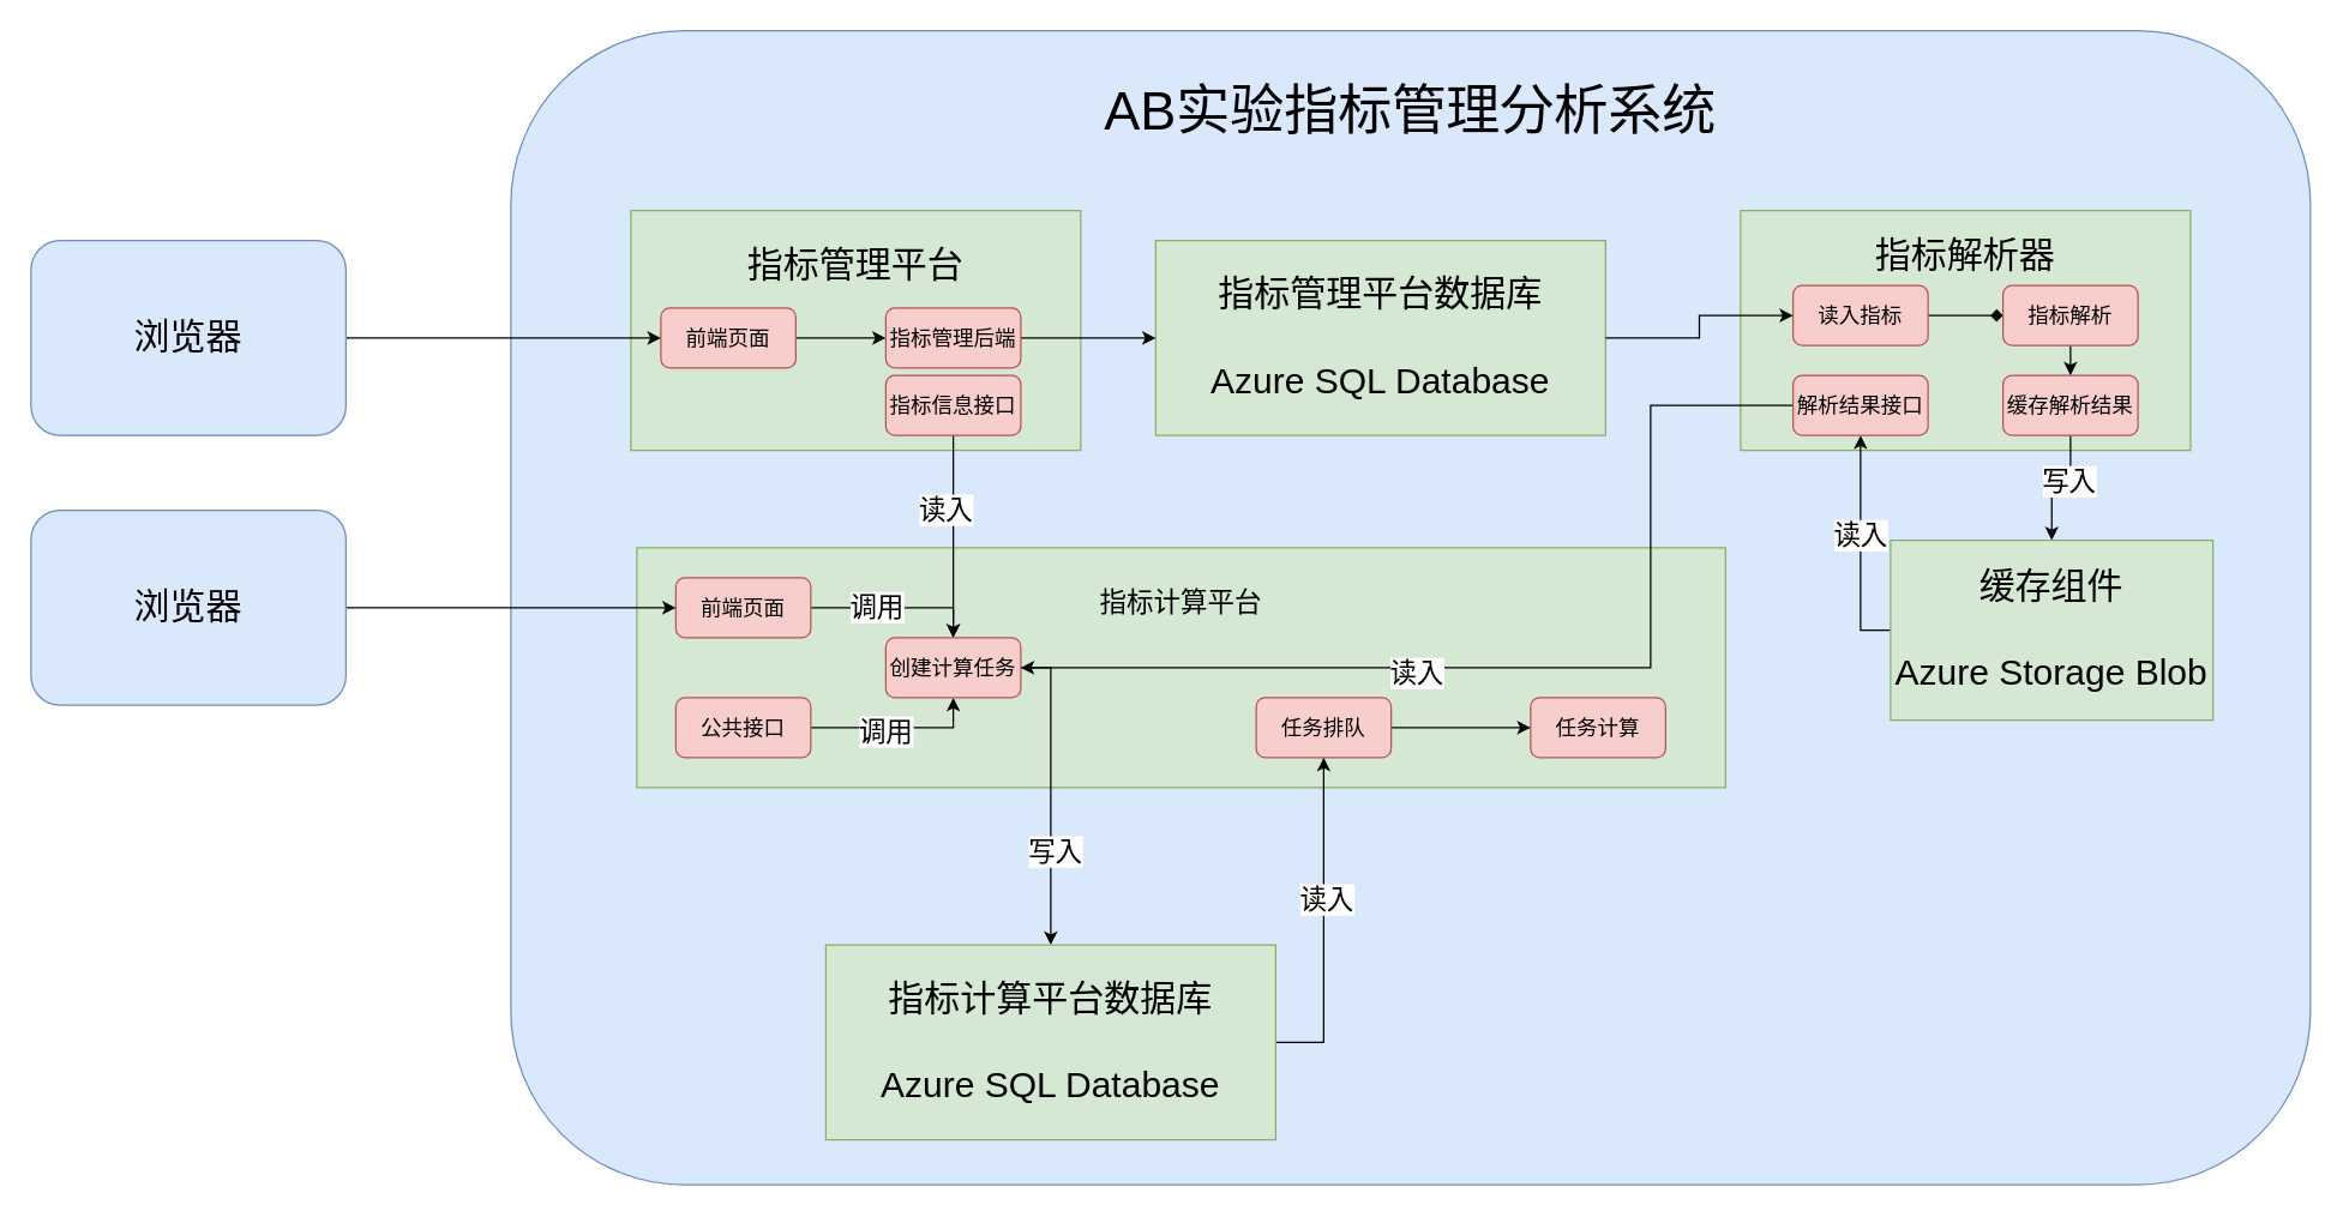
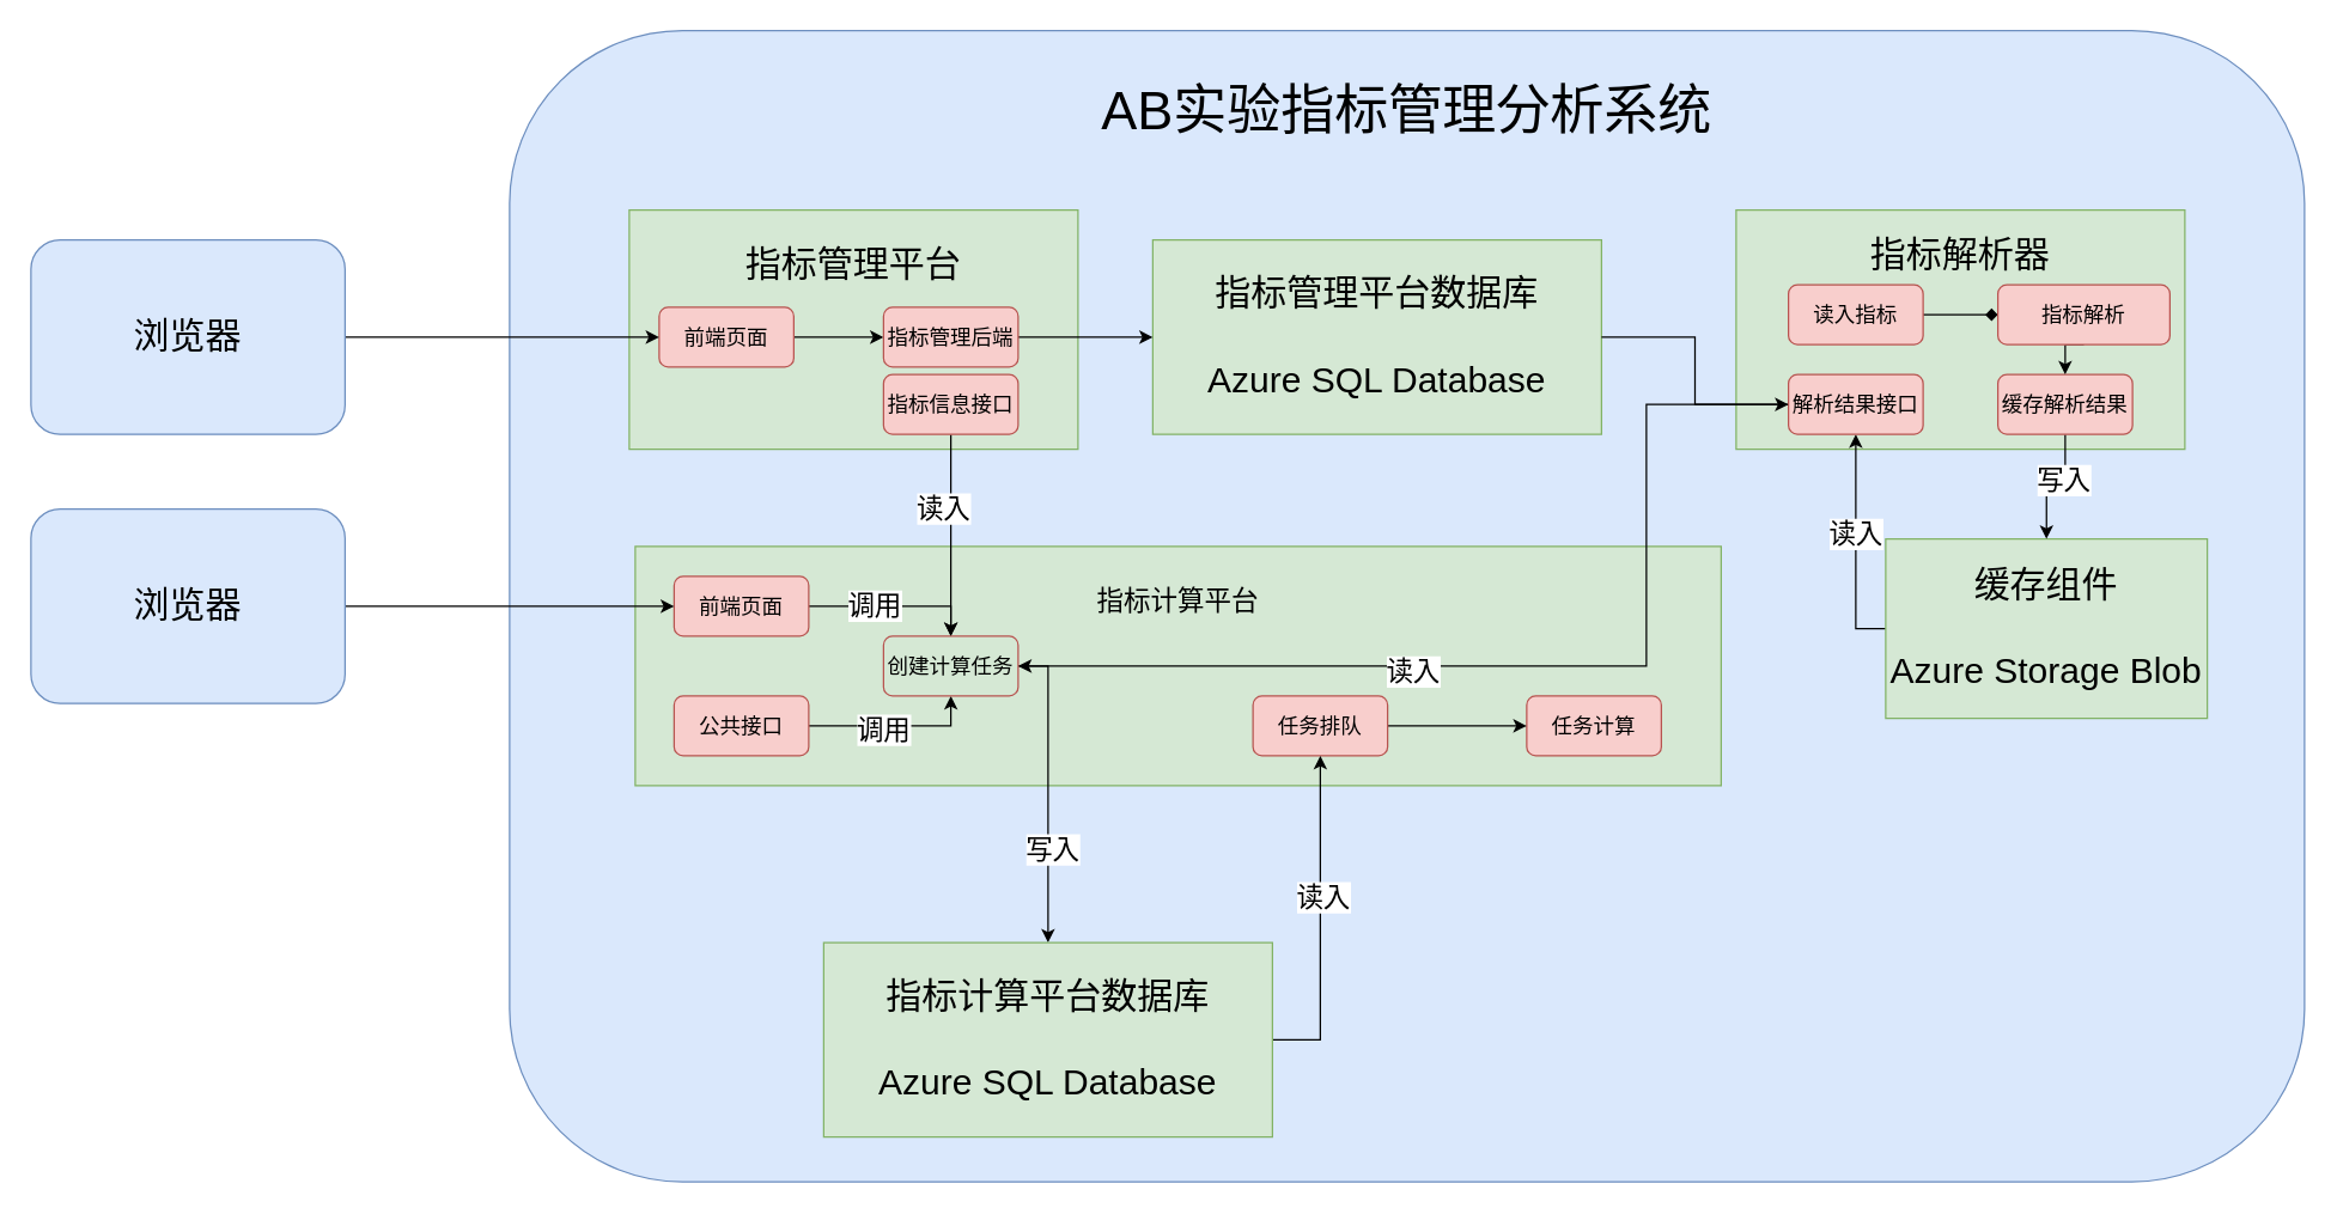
- <mxCell id="39" style="edgeStyle=orthogonalEdgeStyle;rounded=0;orthogonalLoop=1;jettySize=auto;html=1;exitX=1;exitY=0.5;exitDx=0;exitDy=0;entryX=0;entryY=0.5;entryDx=0;entryDy=0;" edge="1" parent="1" source="6" target="21"><mxGeometry relative="1" as="geometry" /></mxCell>
+ <mxCell id="39" style="edgeStyle=orthogonalEdgeStyle;rounded=0;orthogonalLoop=1;jettySize=auto;html=1;exitX=1;exitY=0.5;exitDx=0;exitDy=0;" edge="1" parent="1" source="6" target="16"><mxGeometry relative="1" as="geometry" /></mxCell>
- <mxCell id="23" value="&lt;font style=&quot;font-size: 14px;&quot;&gt;指标解析&lt;/font&gt;" style="rounded=1;whiteSpace=wrap;html=1;fillColor=#f8cecc;strokeColor=#b85450;" parent="1" vertex="1"><mxGeometry x="1335" y="190" width="90" height="40" as="geometry" /></mxCell>
+ <mxCell id="23" value="&lt;font style=&quot;font-size: 14px;&quot;&gt;指标解析&lt;/font&gt;" style="rounded=1;whiteSpace=wrap;html=1;fillColor=#f8cecc;strokeColor=#b85450;" parent="1" vertex="1"><mxGeometry x="1335" y="190" width="115" height="40" as="geometry" /></mxCell>
- <mxCell id="33" value="&lt;font style=&quot;font-size: 14px;&quot;&gt;创建计算任务&lt;/font&gt;" style="rounded=1;whiteSpace=wrap;html=1;fillColor=#f8cecc;strokeColor=#b85450;" parent="1" vertex="1"><mxGeometry x="590" y="425" width="90" height="40" as="geometry" /></mxCell>
+ <mxCell id="33" value="&lt;font style=&quot;font-size: 14px;&quot;&gt;创建计算任务&lt;/font&gt;" style="rounded=1;whiteSpace=wrap;html=1;fillColor=#d5e8d4;strokeColor=#b85450;" parent="1" vertex="1"><mxGeometry x="590" y="425" width="90" height="40" as="geometry" /></mxCell>
